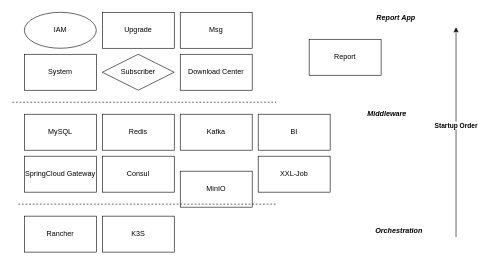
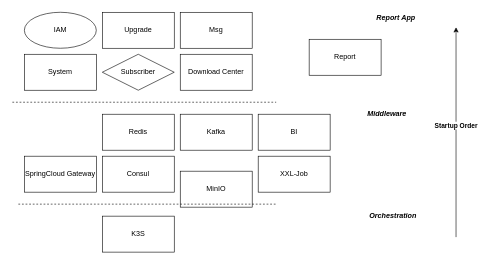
- <mxCell id="2" value="MySQL" style="rounded=0;whiteSpace=wrap;html=1;" parent="1" vertex="1"><mxGeometry x="40" y="190" width="120" height="60" as="geometry" /></mxCell>
- <mxCell id="20" value="&lt;b&gt;&lt;i&gt;Orchestration&lt;/i&gt;&lt;/b&gt;" style="text;html=1;strokeColor=none;fillColor=none;align=center;verticalAlign=middle;whiteSpace=wrap;rounded=0;" parent="1" vertex="1"><mxGeometry x="630" y="375" width="70" height="20" as="geometry" /></mxCell>
+ <mxCell id="20" value="&lt;b&gt;&lt;i&gt;Orchestration&lt;/i&gt;&lt;/b&gt;" style="text;html=1;strokeColor=none;fillColor=none;align=center;verticalAlign=middle;whiteSpace=wrap;rounded=0;" parent="1" vertex="1"><mxGeometry x="620" y="350" width="70" height="20" as="geometry" /></mxCell>
- <mxCell id="18" value="Rancher" style="rounded=0;whiteSpace=wrap;html=1;" parent="1" vertex="1"><mxGeometry x="40" y="360" width="120" height="60" as="geometry" /></mxCell>
